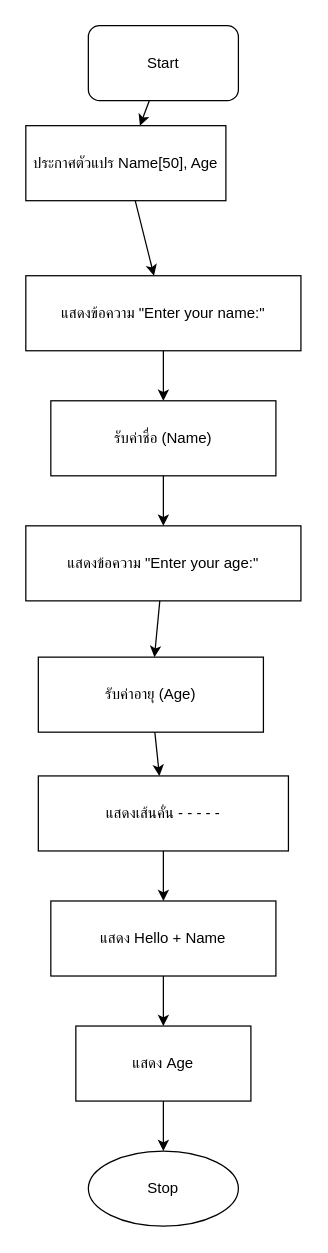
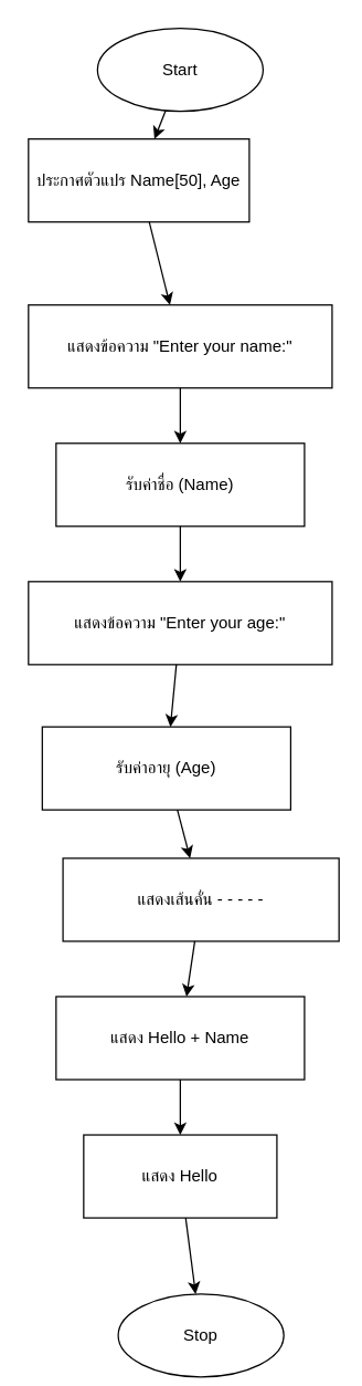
- <mxCell id="2" value="Start" style="whiteSpace=wrap;html=1;rounded=1;" vertex="1" parent="1"><mxGeometry x="70" y="20" width="120" height="60" as="geometry" /></mxCell>
+ <mxCell id="2" value="Start" style="ellipse;whiteSpace=wrap;html=1;" vertex="1" parent="1"><mxGeometry x="70" y="20" width="120" height="60" as="geometry" /></mxCell>
- <mxCell id="8" value="แสดงเส้นคั่น - - - - -" style="parallelogram;whiteSpace=wrap;html=1;" vertex="1" parent="1"><mxGeometry x="30" y="620" width="200" height="60" as="geometry" /></mxCell>
+ <mxCell id="8" value="แสดงเส้นคั่น - - - - -" style="parallelogram;whiteSpace=wrap;html=1;" vertex="1" parent="1"><mxGeometry x="45" y="620" width="200" height="60" as="geometry" /></mxCell>
- <mxCell id="10" value="แสดง Age" style="parallelogram;whiteSpace=wrap;html=1;" vertex="1" parent="1"><mxGeometry x="60" y="820" width="140" height="60" as="geometry" /></mxCell>
+ <mxCell id="10" value="แสดง Hello" style="parallelogram;whiteSpace=wrap;html=1;" vertex="1" parent="1"><mxGeometry x="60" y="820" width="140" height="60" as="geometry" /></mxCell>
- <mxCell id="11" value="Stop" style="ellipse;whiteSpace=wrap;html=1;" vertex="1" parent="1"><mxGeometry x="70" y="920" width="120" height="60" as="geometry" /></mxCell>
+ <mxCell id="11" value="Stop" style="ellipse;whiteSpace=wrap;html=1;" vertex="1" parent="1"><mxGeometry x="85" y="935" width="120" height="60" as="geometry" /></mxCell>
